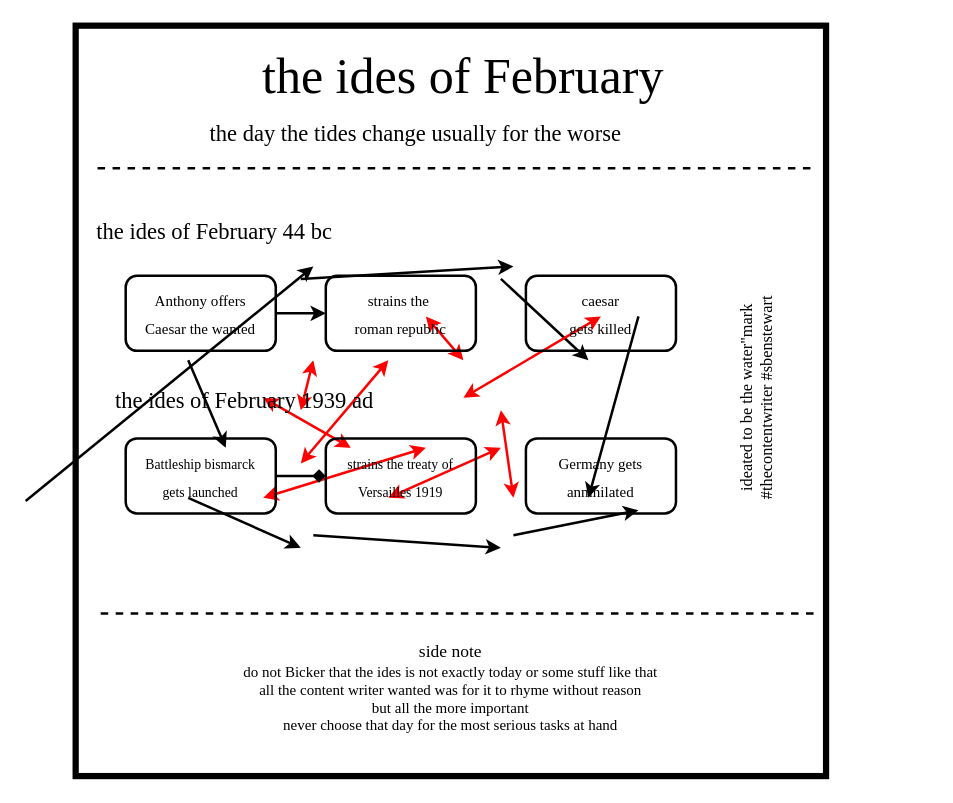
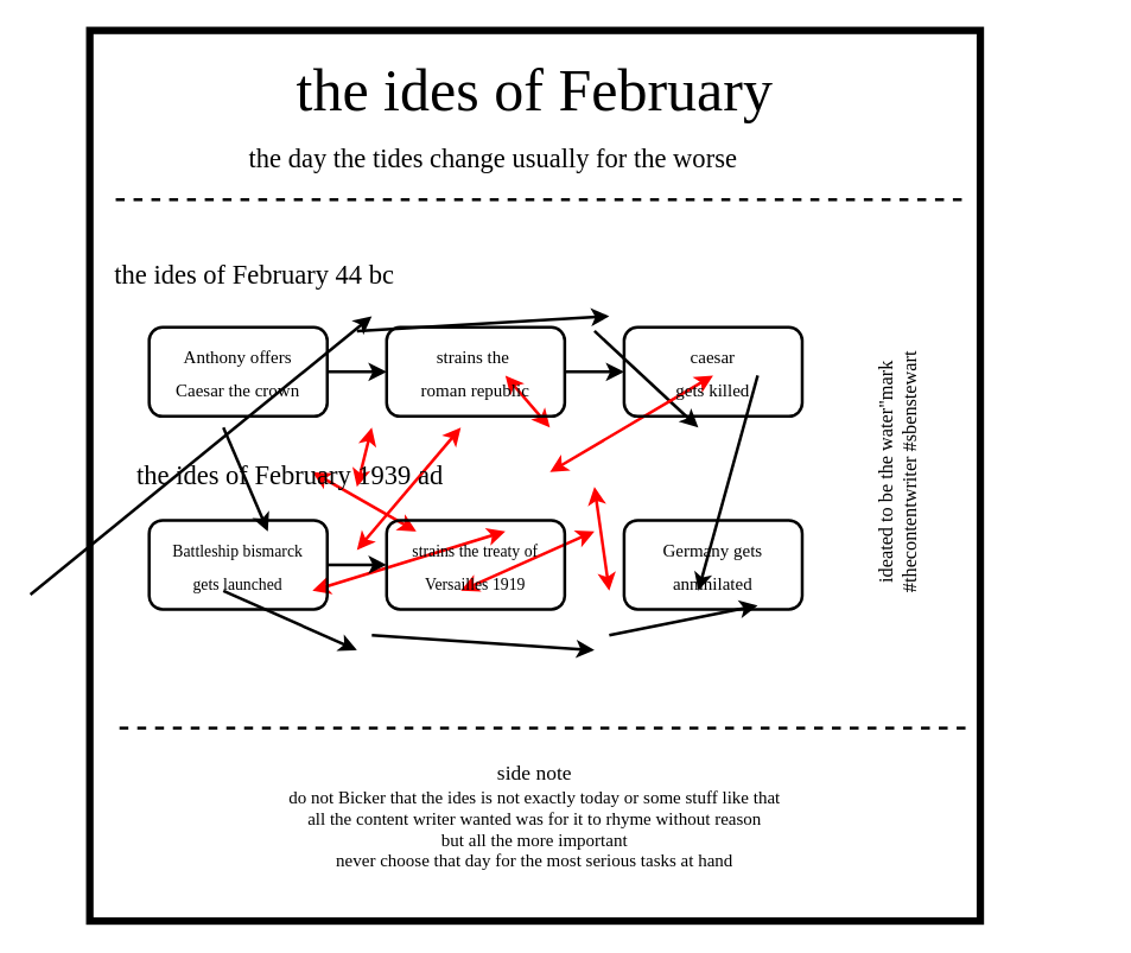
- <mxCell id="3" value="&lt;font face=&quot;xkcd&quot;&gt;&lt;span style=&quot;font-size: 40px&quot;&gt;the ides of F&lt;/span&gt;&lt;span style=&quot;font-size: 40px&quot;&gt;ebruary&lt;/span&gt;&lt;br&gt;&lt;/font&gt;" style="text;html=1;strokeColor=none;fillColor=none;align=center;verticalAlign=middle;whiteSpace=wrap;rounded=0;" parent="1" vertex="1"><mxGeometry x="85" y="50" width="570" height="20" as="geometry" /></mxCell>
+ <mxCell id="3" value="&lt;font face=&quot;xkcd&quot;&gt;&lt;span style=&quot;font-size: 40px&quot;&gt;the ides of F&lt;/span&gt;&lt;span style=&quot;font-size: 40px&quot;&gt;ebruary&lt;/span&gt;&lt;br&gt;&lt;/font&gt;" style="text;html=1;strokeColor=none;fillColor=none;align=center;verticalAlign=middle;whiteSpace=wrap;rounded=0;" parent="1" vertex="1"><mxGeometry x="75" y="50" width="570" height="20" as="geometry" /></mxCell>
- <mxCell id="27" value="&lt;font style=&quot;font-size: 12px&quot;&gt;Anthony&amp;nbsp;offers Caesar&amp;nbsp;the wanted&lt;br&gt;&lt;/font&gt;" style="rounded=1;whiteSpace=wrap;html=1;fontFamily=xkcd;fontSize=18;fillColor=none;strokeWidth=2;" vertex="1" parent="1"><mxGeometry x="100" y="220" width="120" height="60" as="geometry" /></mxCell>
+ <mxCell id="27" value="&lt;font style=&quot;font-size: 12px&quot;&gt;Anthony&amp;nbsp;offers Caesar&amp;nbsp;the crown&lt;br&gt;&lt;/font&gt;" style="rounded=1;whiteSpace=wrap;html=1;fontFamily=xkcd;fontSize=18;fillColor=none;strokeWidth=2;" vertex="1" parent="1"><mxGeometry x="100" y="220" width="120" height="60" as="geometry" /></mxCell>
+ <mxCell id="31" value="" style="endArrow=classic;html=1;strokeWidth=2;fontFamily=xkcd;fontSize=18;exitX=1;exitY=0.5;exitDx=0;exitDy=0;" edge="1" parent="1" source="28" target="29"><mxGeometry width="50" height="50" relative="1" as="geometry"><mxPoint x="310" y="440" as="sourcePoint" /><mxPoint x="360" y="390" as="targetPoint" /></mxGeometry></mxCell>
- <mxCell id="35" value="" style="endArrow=diamond;html=1;strokeWidth=2;fontFamily=xkcd;fontSize=18;exitX=1;exitY=0.5;exitDx=0;exitDy=0;entryX=0;entryY=0.5;entryDx=0;entryDy=0;" edge="1" parent="1" source="32" target="33"><mxGeometry width="50" height="50" relative="1" as="geometry"><mxPoint x="280" y="530" as="sourcePoint" /><mxPoint x="330" y="480" as="targetPoint" /></mxGeometry></mxCell>
+ <mxCell id="35" value="" style="endArrow=classic;html=1;strokeWidth=2;fontFamily=xkcd;fontSize=18;exitX=1;exitY=0.5;exitDx=0;exitDy=0;entryX=0;entryY=0.5;entryDx=0;entryDy=0;" edge="1" parent="1" source="32" target="33"><mxGeometry width="50" height="50" relative="1" as="geometry"><mxPoint x="280" y="530" as="sourcePoint" /><mxPoint x="330" y="480" as="targetPoint" /></mxGeometry></mxCell>
